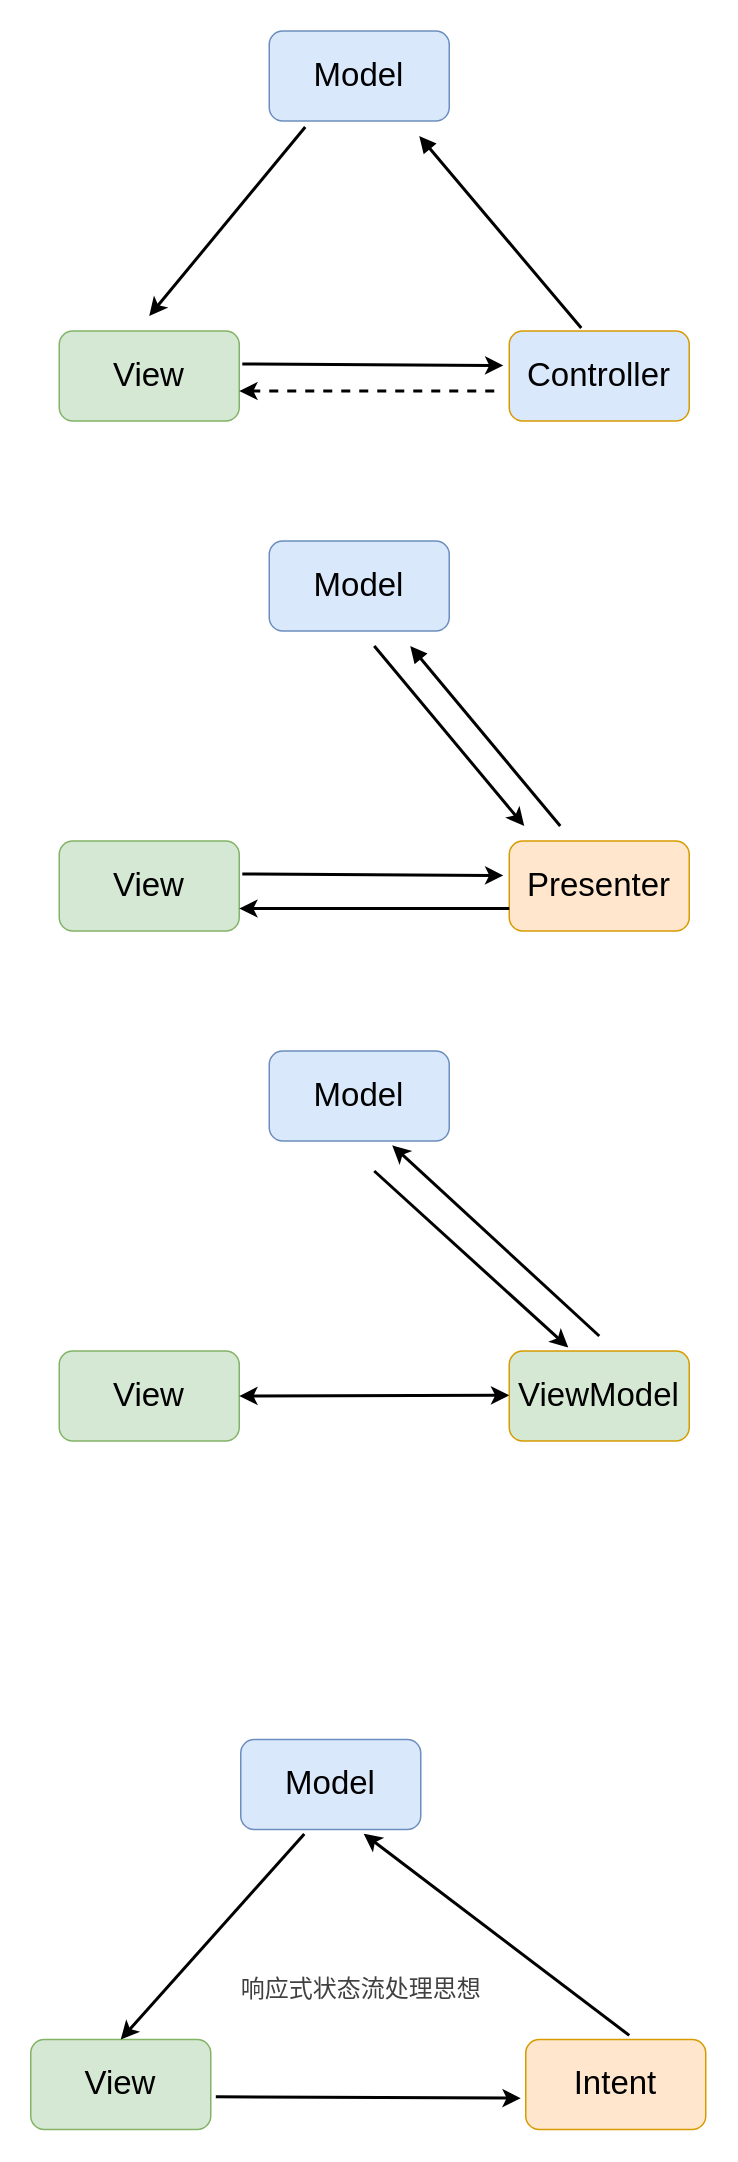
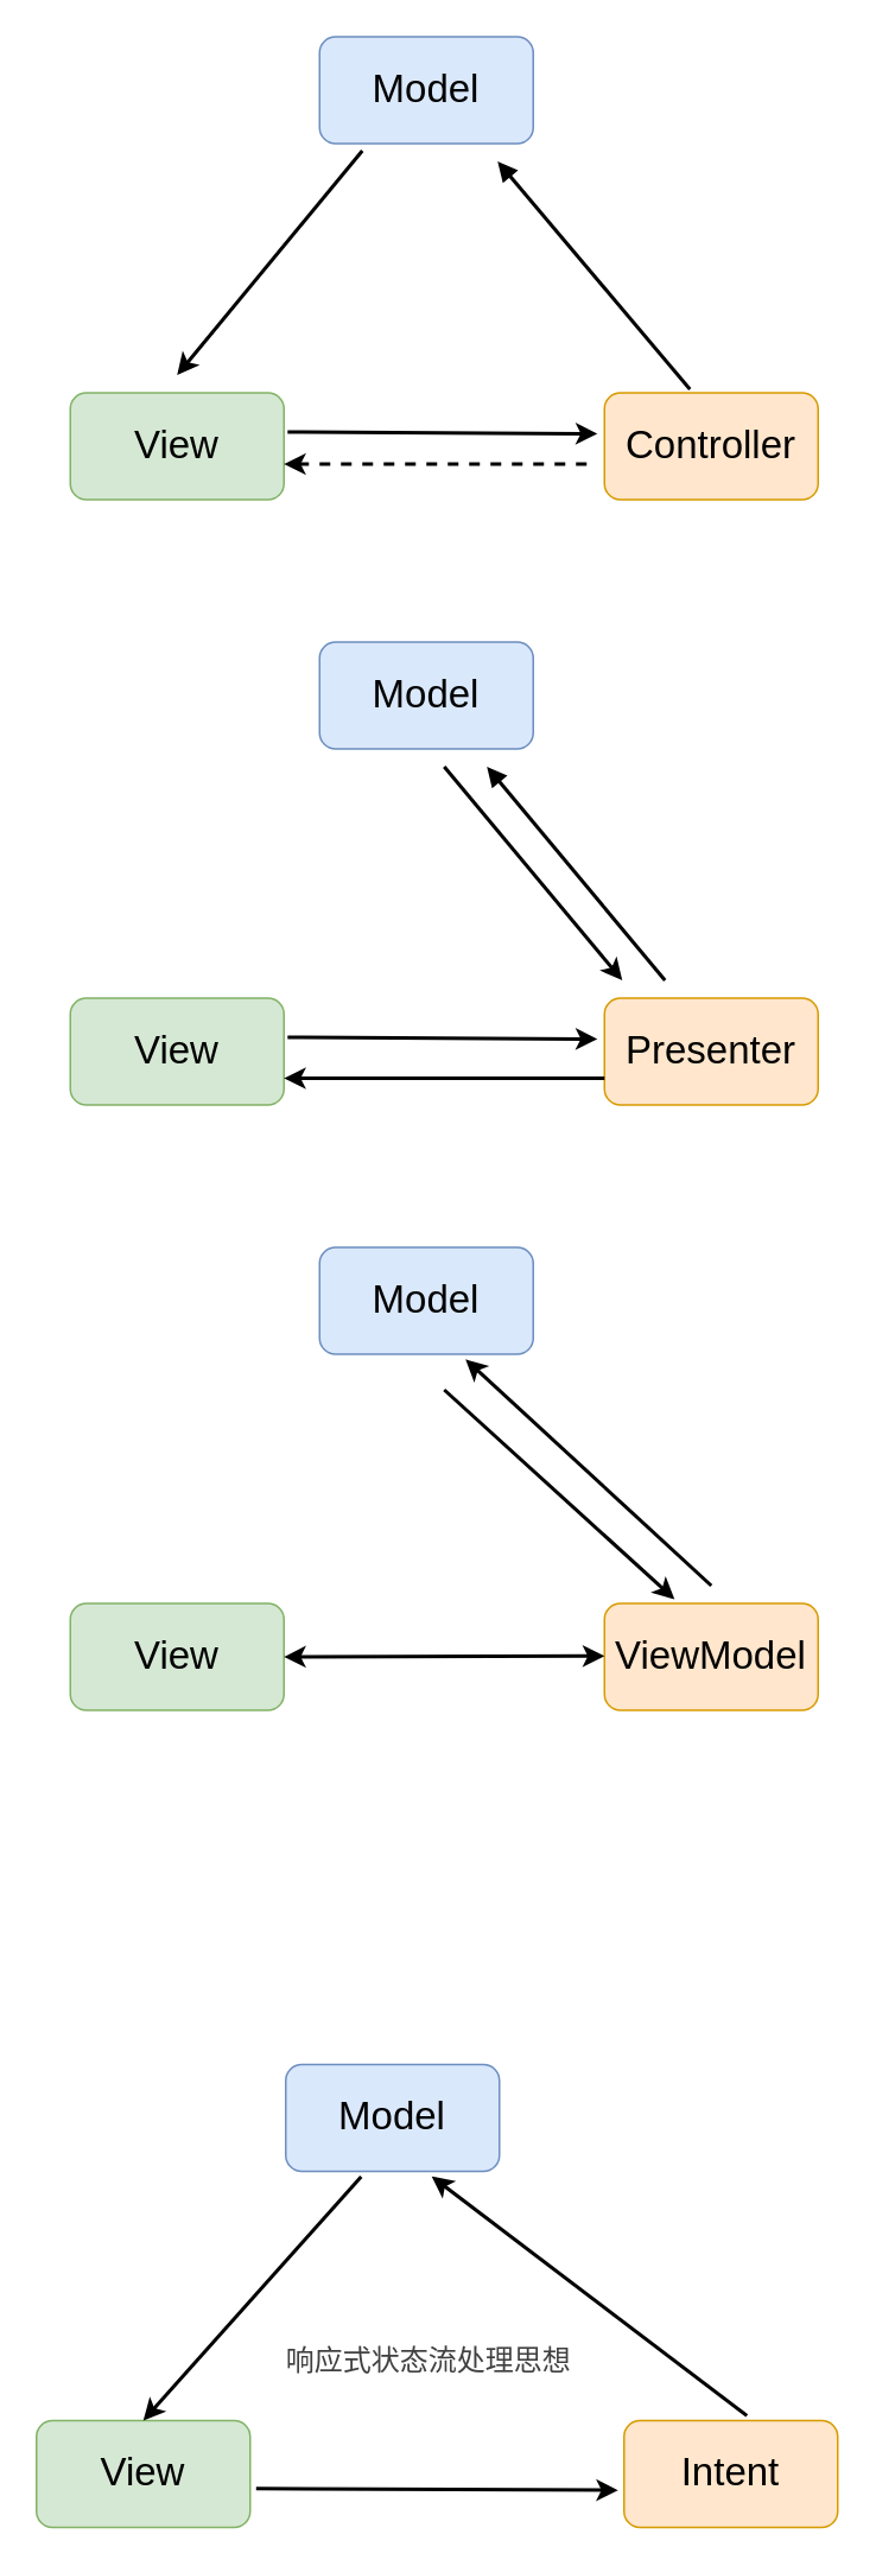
- <mxCell id="4" value="&lt;span style=&quot;font-size: 22px&quot;&gt;Controller&lt;/span&gt;" style="rounded=1;whiteSpace=wrap;html=1;fillColor=#dae8fc;strokeColor=#d79b00;" vertex="1" parent="1"><mxGeometry x="339" y="220" width="120" height="60" as="geometry" /></mxCell>
+ <mxCell id="4" value="&lt;span style=&quot;font-size: 22px&quot;&gt;Controller&lt;/span&gt;" style="rounded=1;whiteSpace=wrap;html=1;fillColor=#ffe6cc;strokeColor=#d79b00;" vertex="1" parent="1"><mxGeometry x="339" y="220" width="120" height="60" as="geometry" /></mxCell>
- <mxCell id="18" value="&lt;span style=&quot;font-size: 22px&quot;&gt;ViewModel&lt;/span&gt;" style="rounded=1;whiteSpace=wrap;html=1;fillColor=#d5e8d4;strokeColor=#d79b00;" vertex="1" parent="1"><mxGeometry x="339" y="900" width="120" height="60" as="geometry" /></mxCell>
+ <mxCell id="18" value="&lt;span style=&quot;font-size: 22px&quot;&gt;ViewModel&lt;/span&gt;" style="rounded=1;whiteSpace=wrap;html=1;fillColor=#ffe6cc;strokeColor=#d79b00;" vertex="1" parent="1"><mxGeometry x="339" y="900" width="120" height="60" as="geometry" /></mxCell>
